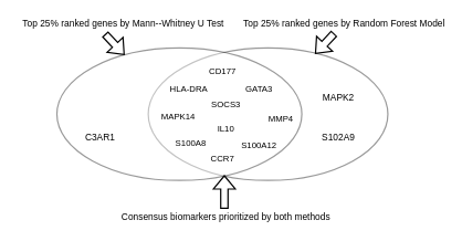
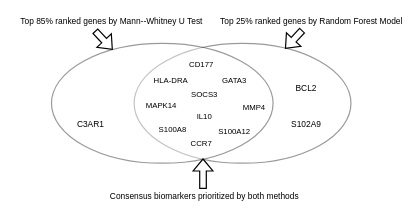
- <mxCell id="4" value="&lt;font style=&quot;color: light-dark(rgb(0, 0, 0), rgb(80, 80, 80));&quot;&gt;Top 25% ranked genes by Mann--Whitney U Test&lt;/font&gt;" style="text;html=1;align=center;verticalAlign=middle;resizable=0;points=[];autosize=1;strokeColor=none;fillColor=none;fontFamily=Helvetica;fontSize=14;fontColor=default;" vertex="1" parent="1"><mxGeometry x="20" y="20" width="330" height="30" as="geometry" /></mxCell>
+ <mxCell id="4" value="&lt;font style=&quot;color: light-dark(rgb(0, 0, 0), rgb(80, 80, 80));&quot;&gt;Top 85% ranked genes by Mann--Whitney U Test&lt;/font&gt;" style="text;html=1;align=center;verticalAlign=middle;resizable=0;points=[];autosize=1;strokeColor=none;fillColor=none;fontFamily=Helvetica;fontSize=14;fontColor=default;" vertex="1" parent="1"><mxGeometry x="20" y="20" width="330" height="30" as="geometry" /></mxCell>
- <mxCell id="22" value="&lt;font style=&quot;font-size: 14px; color: light-dark(rgb(0, 0, 0), rgb(124, 80, 79));&quot;&gt;MAPK2&lt;/font&gt;" style="text;html=1;align=center;verticalAlign=middle;resizable=0;points=[];autosize=1;strokeColor=none;fillColor=none;fontFamily=Helvetica;fontSize=12;fontColor=light-dark(#000000,#606060);" vertex="1" parent="1"><mxGeometry x="480" y="132" width="60" height="30" as="geometry" /></mxCell>
+ <mxCell id="22" value="&lt;font style=&quot;font-size: 14px; color: light-dark(rgb(0, 0, 0), rgb(124, 80, 79));&quot;&gt;BCL2&lt;/font&gt;" style="text;html=1;align=center;verticalAlign=middle;resizable=0;points=[];autosize=1;strokeColor=none;fillColor=none;fontFamily=Helvetica;fontSize=12;fontColor=light-dark(#000000,#606060);" vertex="1" parent="1"><mxGeometry x="480" y="132" width="60" height="30" as="geometry" /></mxCell>
